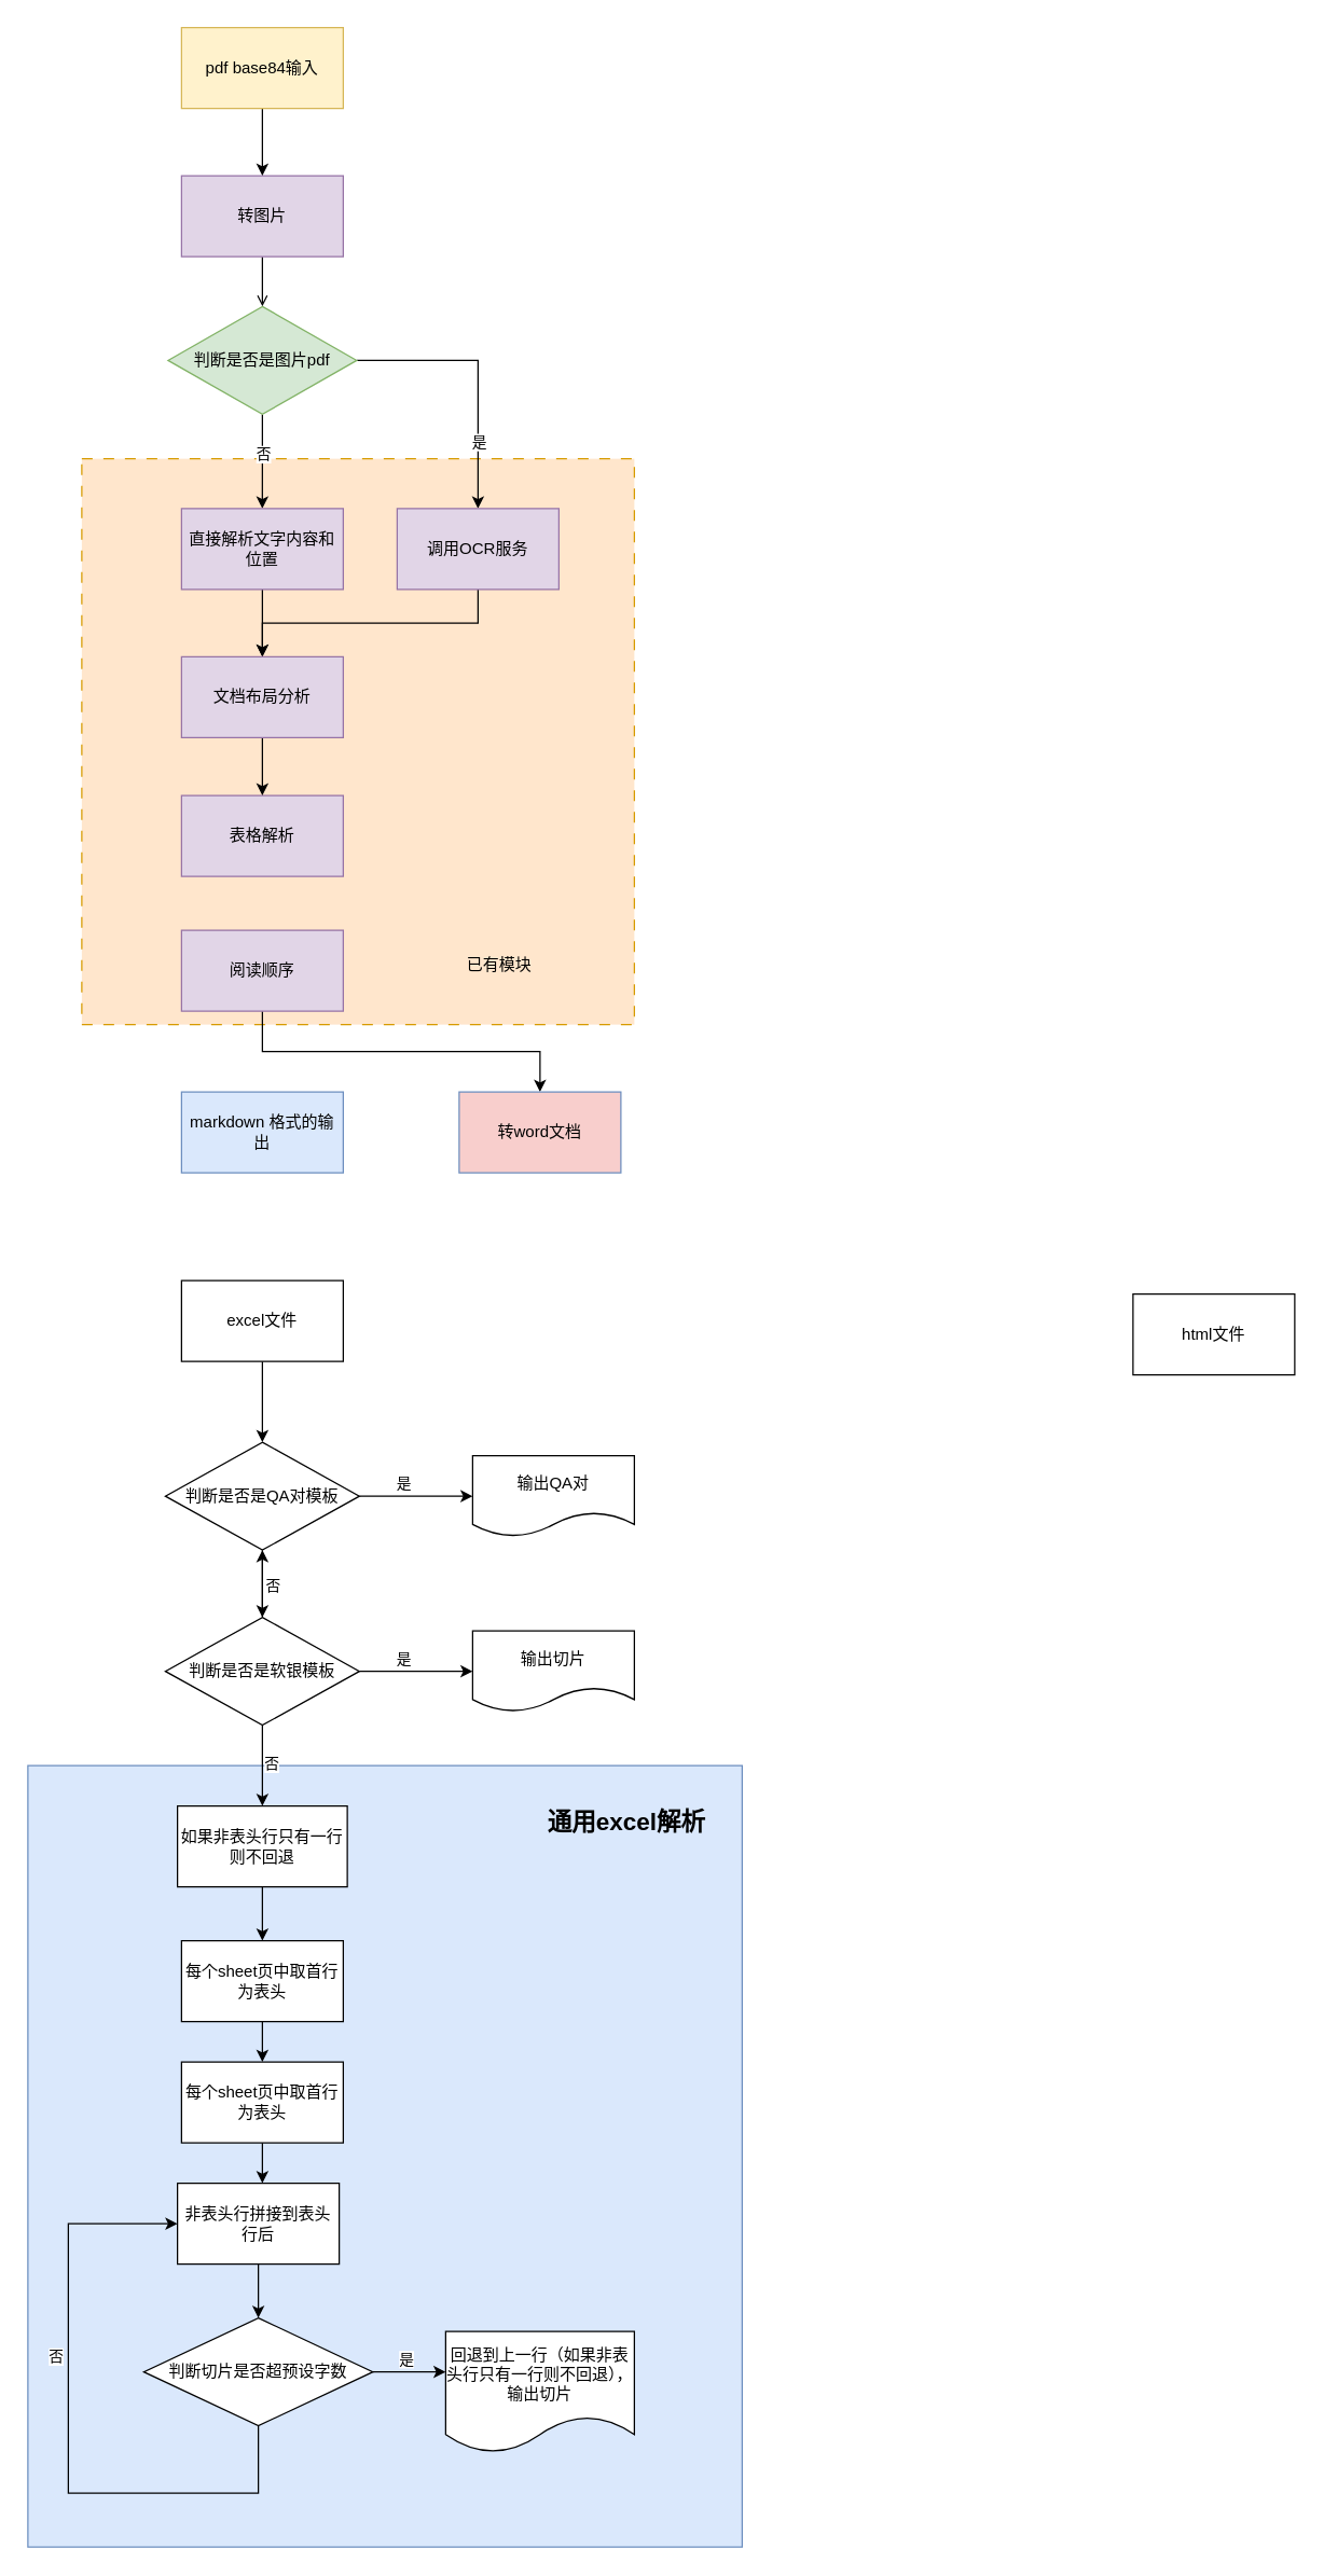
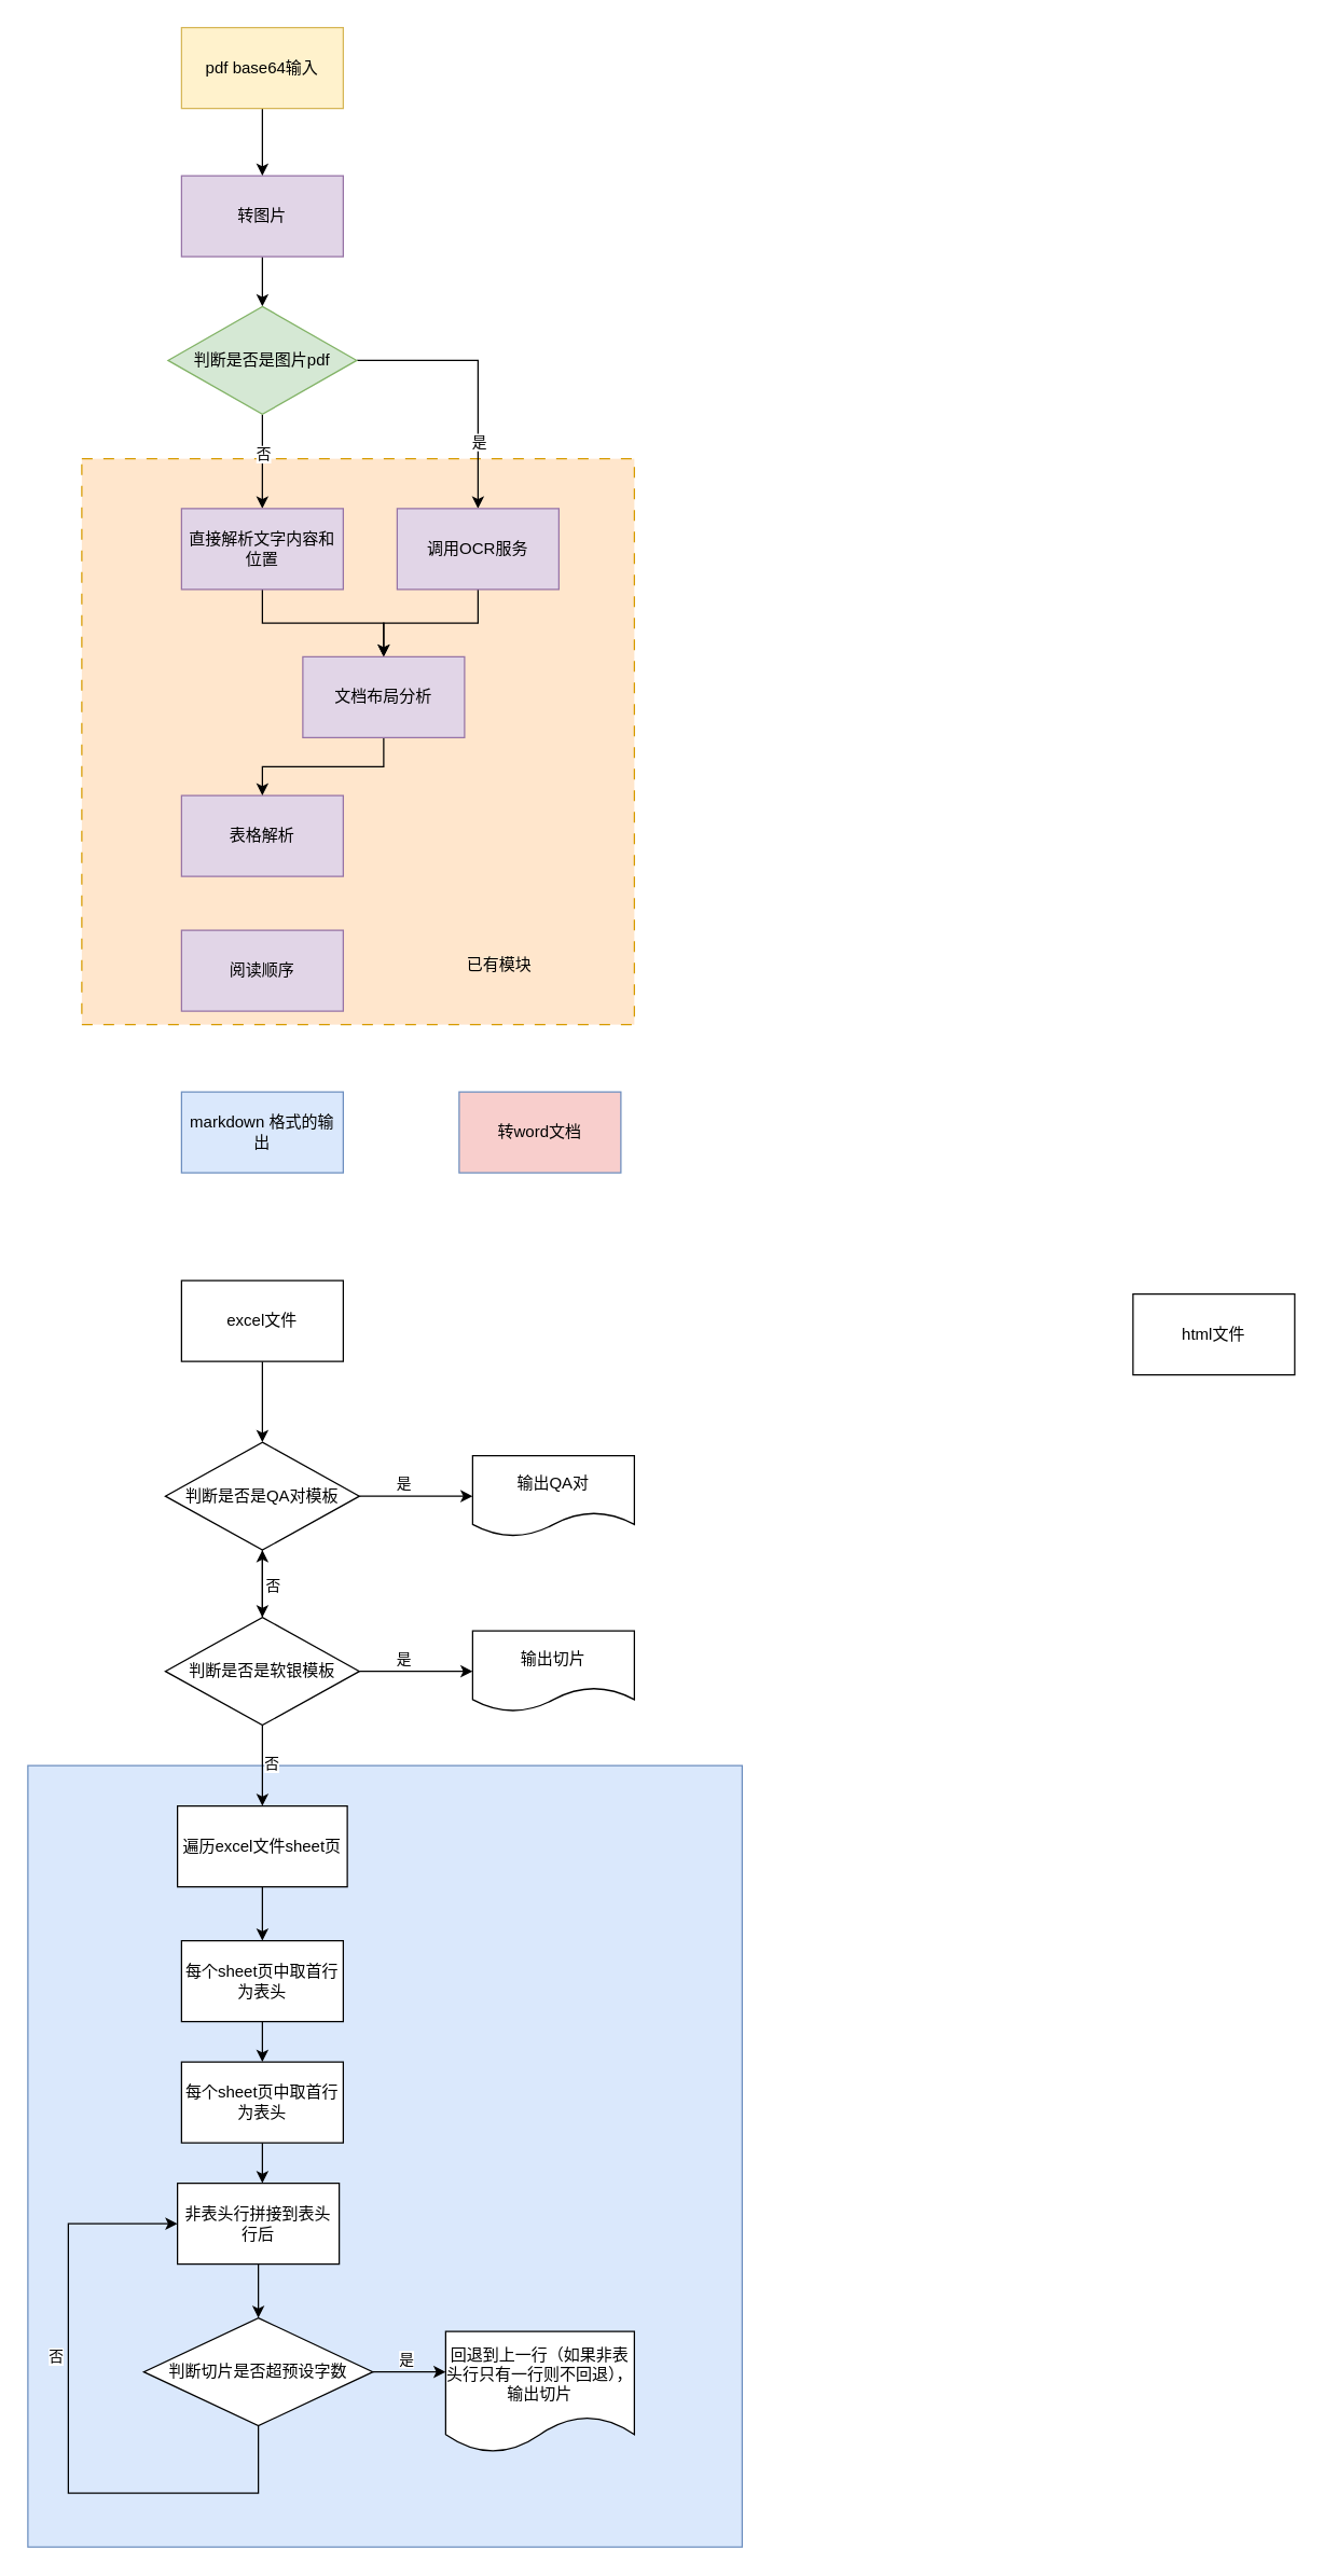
- <mxCell id="21" value="pdf base84输入" style="rounded=0;whiteSpace=wrap;html=1;fillColor=#fff2cc;strokeColor=#d6b656;" parent="1" vertex="1"><mxGeometry x="134" y="20" width="120" height="60" as="geometry" /></mxCell>
+ <mxCell id="21" value="pdf base64输入" style="rounded=0;whiteSpace=wrap;html=1;fillColor=#fff2cc;strokeColor=#d6b656;" parent="1" vertex="1"><mxGeometry x="134" y="20" width="120" height="60" as="geometry" /></mxCell>
- <mxCell id="5" style="edgeStyle=orthogonalEdgeStyle;rounded=0;orthogonalLoop=1;jettySize=auto;html=1;exitX=0.5;exitY=1;exitDx=0;exitDy=0;entryX=0.5;entryY=0;entryDx=0;entryDy=0;endArrow=open;" parent="1" source="6" target="11" edge="1"><mxGeometry relative="1" as="geometry" /></mxCell>
+ <mxCell id="5" style="edgeStyle=orthogonalEdgeStyle;rounded=0;orthogonalLoop=1;jettySize=auto;html=1;exitX=0.5;exitY=1;exitDx=0;exitDy=0;entryX=0.5;entryY=0;entryDx=0;entryDy=0;" parent="1" source="6" target="11" edge="1"><mxGeometry relative="1" as="geometry" /></mxCell>
- <mxCell id="17" value="文档布局分析" style="rounded=0;whiteSpace=wrap;html=1;fillColor=#e1d5e7;strokeColor=#9673a6;" parent="1" vertex="1"><mxGeometry x="134" y="487" width="120" height="60" as="geometry" /></mxCell>
+ <mxCell id="17" value="文档布局分析" style="rounded=0;whiteSpace=wrap;html=1;fillColor=#e1d5e7;strokeColor=#9673a6;" parent="1" vertex="1"><mxGeometry x="224" y="487" width="120" height="60" as="geometry" /></mxCell>
- <mxCell id="18" style="edgeStyle=orthogonalEdgeStyle;rounded=0;orthogonalLoop=1;jettySize=auto;html=1;exitX=0.5;exitY=1;exitDx=0;exitDy=0;entryX=0.5;entryY=0;entryDx=0;entryDy=0;" parent="1" source="19" target="22" edge="1"><mxGeometry relative="1" as="geometry" /></mxCell>
- <mxCell id="53" value="&lt;font style=&quot;font-size: 18px;&quot;&gt;通用excel解析&lt;/font&gt;" style="text;strokeColor=none;fillColor=none;html=1;fontSize=24;fontStyle=1;verticalAlign=middle;align=center;" vertex="1" parent="1"><mxGeometry x="414" y="1330" width="100" height="40" as="geometry" /></mxCell>
- <mxCell id="40" value="如果非表头行只有一行则不回退" style="rounded=0;whiteSpace=wrap;html=1;" vertex="1" parent="1"><mxGeometry x="131" y="1340" width="126" height="60" as="geometry" /></mxCell>
+ <mxCell id="40" value="遍历excel文件sheet页" style="rounded=0;whiteSpace=wrap;html=1;" vertex="1" parent="1"><mxGeometry x="131" y="1340" width="126" height="60" as="geometry" /></mxCell>
